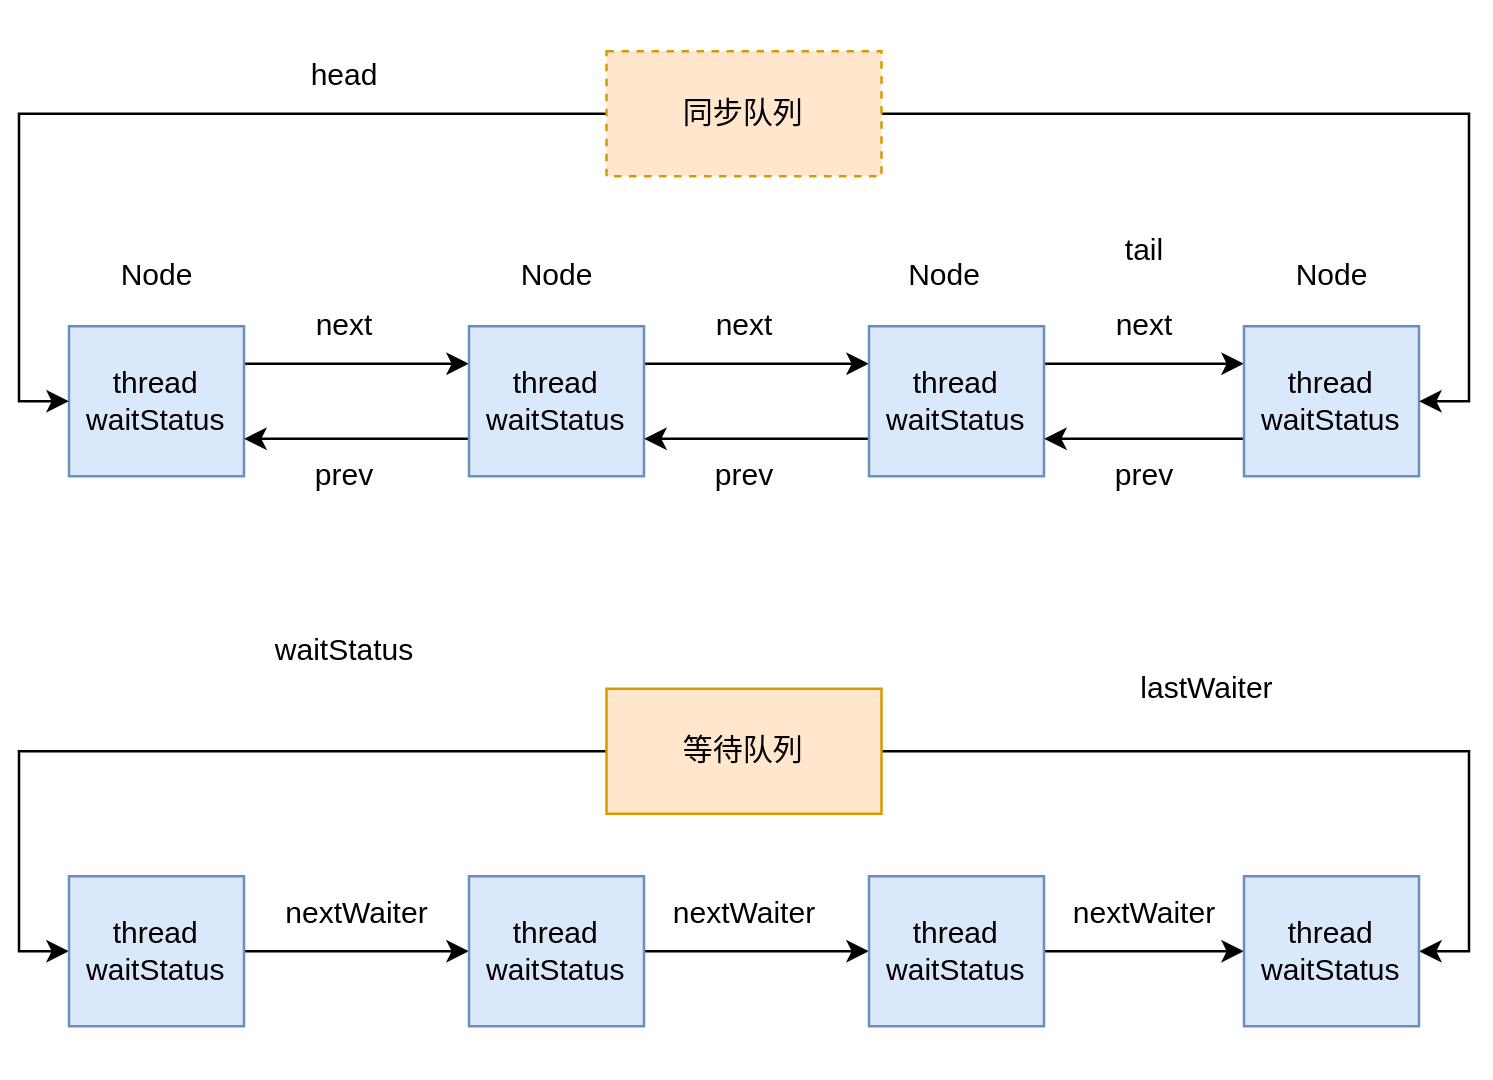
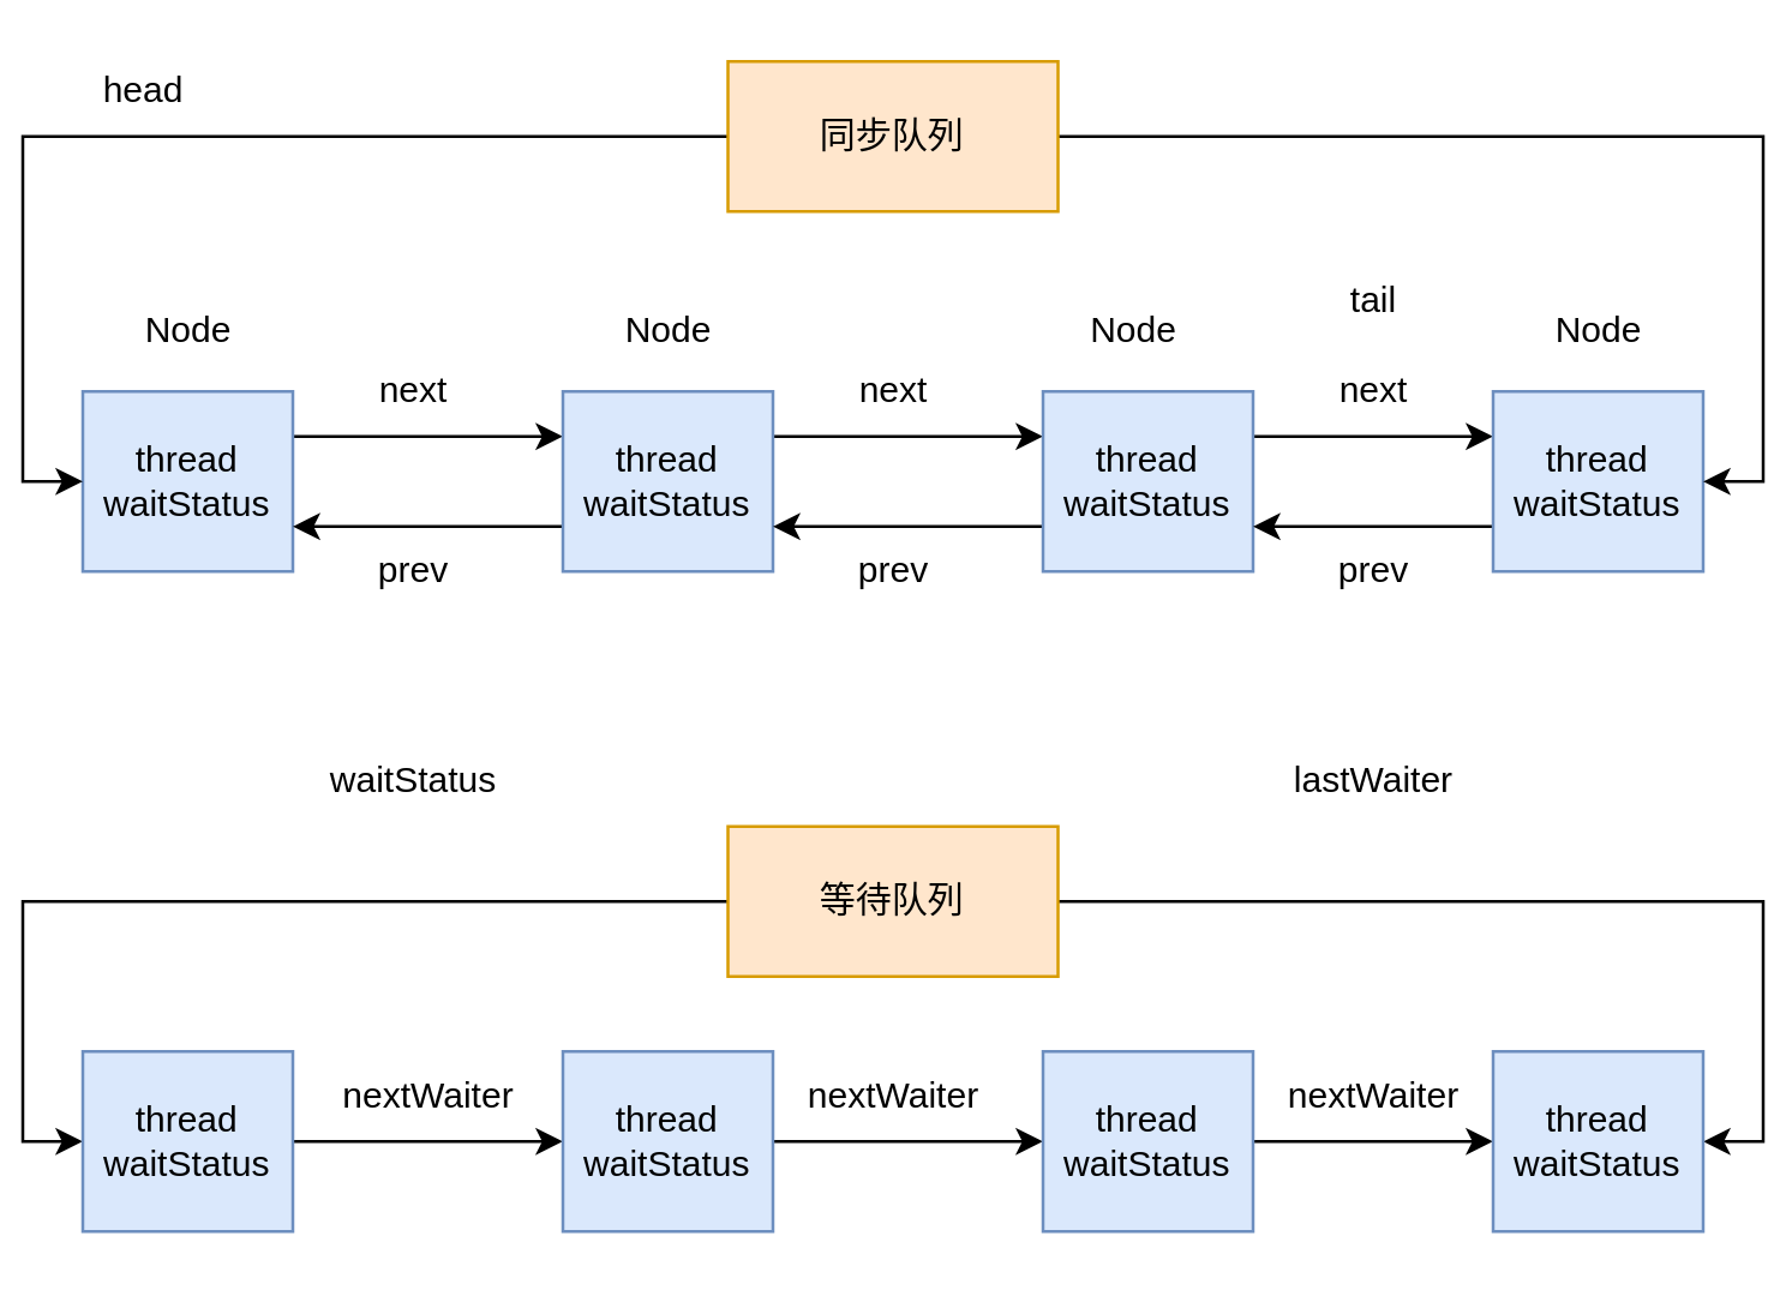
- <mxCell id="25" value="head" style="text;html=1;align=center;verticalAlign=middle;resizable=0;points=[];autosize=1;strokeColor=none;fillColor=none;" vertex="1" parent="1"><mxGeometry x="110" y="20" width="40" height="20" as="geometry" /></mxCell>
+ <mxCell id="25" value="head" style="text;html=1;align=center;verticalAlign=middle;resizable=0;points=[];autosize=1;strokeColor=none;fillColor=none;" vertex="1" parent="1"><mxGeometry x="20" y="20" width="40" height="20" as="geometry" /></mxCell>
- <mxCell id="24" value="同步队列" style="rounded=0;whiteSpace=wrap;html=1;fillColor=#ffe6cc;strokeColor=#d79b00;dashed=1;" vertex="1" parent="1"><mxGeometry x="235" y="20" width="110" height="50" as="geometry" /></mxCell>
+ <mxCell id="24" value="同步队列" style="rounded=0;whiteSpace=wrap;html=1;fillColor=#ffe6cc;strokeColor=#d79b00;" vertex="1" parent="1"><mxGeometry x="235" y="20" width="110" height="50" as="geometry" /></mxCell>
- <mxCell id="41" value="lastWaiter" style="text;html=1;align=center;verticalAlign=middle;resizable=0;points=[];autosize=1;strokeColor=none;fillColor=none;" vertex="1" parent="1"><mxGeometry x="440" y="265" width="70" height="20" as="geometry" /></mxCell>
+ <mxCell id="41" value="lastWaiter" style="text;html=1;align=center;verticalAlign=middle;resizable=0;points=[];autosize=1;strokeColor=none;fillColor=none;" vertex="1" parent="1"><mxGeometry x="415" y="250" width="70" height="20" as="geometry" /></mxCell>
